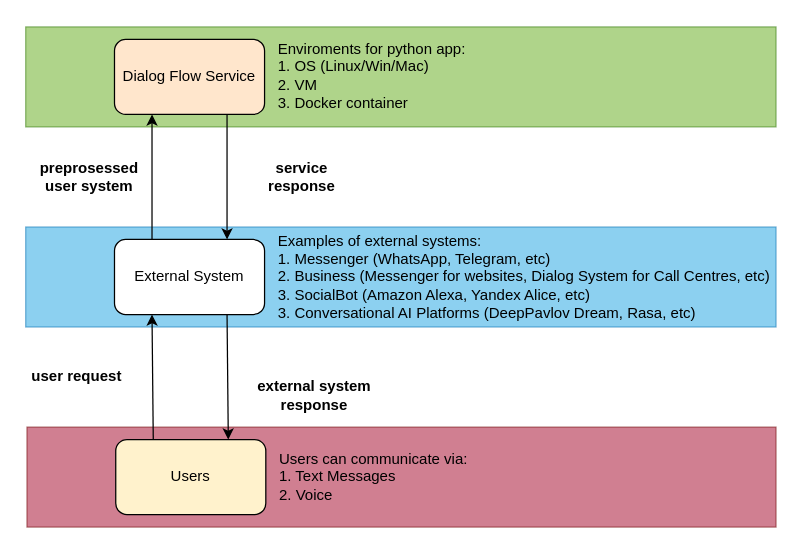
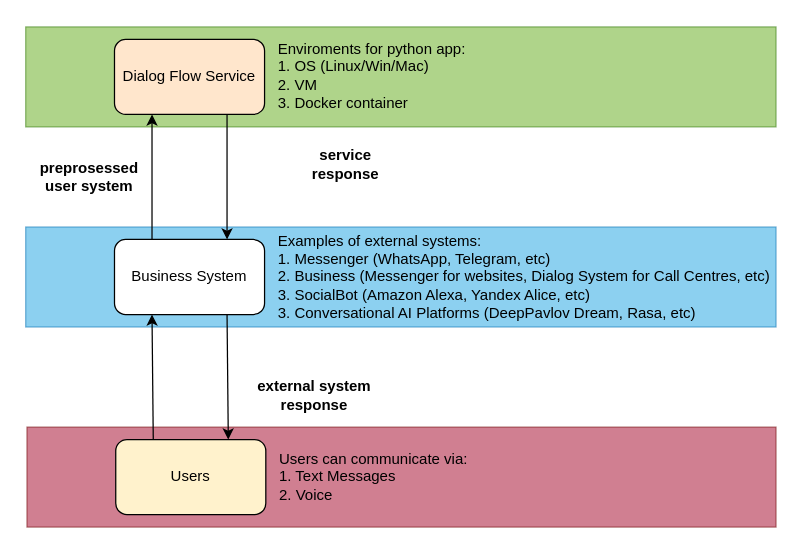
- <mxCell id="8" value="&lt;b&gt;service response&lt;/b&gt;" style="text;html=1;strokeColor=none;fillColor=none;align=center;verticalAlign=middle;whiteSpace=wrap;rounded=0;" parent="1" vertex="1"><mxGeometry x="191" y="131" width="100" height="20" as="geometry" /></mxCell>
+ <mxCell id="8" value="&lt;b&gt;service response&lt;/b&gt;" style="text;html=1;strokeColor=none;fillColor=none;align=center;verticalAlign=middle;whiteSpace=wrap;rounded=0;" parent="1" vertex="1"><mxGeometry x="226" y="121" width="100" height="20" as="geometry" /></mxCell>
- <mxCell id="6" value="External System" style="rounded=1;whiteSpace=wrap;html=1;" parent="1" vertex="1"><mxGeometry x="91" y="191" width="120" height="60" as="geometry" /></mxCell>
+ <mxCell id="6" value="Business System" style="rounded=1;whiteSpace=wrap;html=1;" parent="1" vertex="1"><mxGeometry x="91" y="191" width="120" height="60" as="geometry" /></mxCell>
- <mxCell id="14" value="&lt;b&gt;user request&lt;/b&gt;" style="text;html=1;strokeColor=none;fillColor=none;align=center;verticalAlign=middle;whiteSpace=wrap;rounded=0;" parent="1" vertex="1"><mxGeometry x="21" y="291" width="80" height="20" as="geometry" /></mxCell>
